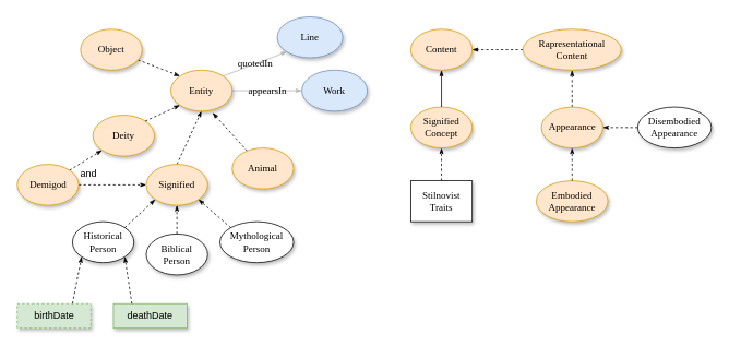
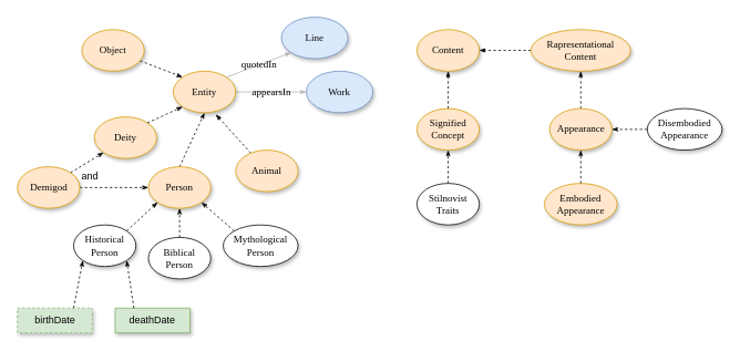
- <mxCell id="9" value="" style="edgeStyle=none;rounded=1;html=1;labelBackgroundColor=none;startArrow=none;startFill=0;startSize=5;endArrow=classicThin;endFill=1;endSize=5;jettySize=auto;orthogonalLoop=1;strokeColor=#000000;strokeWidth=1;fontFamily=Verdana;fontSize=12;exitX=0.5;exitY=0;exitDx=0;exitDy=0;entryX=0.5;entryY=1;entryDx=0;entryDy=0;dashed=0;" parent="1" source="8" target="12" edge="1"><mxGeometry relative="1" as="geometry" /></mxCell>
+ <mxCell id="9" value="" style="edgeStyle=none;rounded=1;html=1;labelBackgroundColor=none;startArrow=none;startFill=0;startSize=5;endArrow=classicThin;endFill=1;endSize=5;jettySize=auto;orthogonalLoop=1;strokeColor=#000000;strokeWidth=1;fontFamily=Verdana;fontSize=12;exitX=0.5;exitY=0;exitDx=0;exitDy=0;entryX=0.5;entryY=1;entryDx=0;entryDy=0;dashed=1;" parent="1" source="8" target="12" edge="1"><mxGeometry relative="1" as="geometry" /></mxCell>
- <mxCell id="18" value="&lt;span&gt;Signified&lt;br&gt;&lt;/span&gt;" style="ellipse;whiteSpace=wrap;html=1;rounded=0;shadow=1;comic=0;labelBackgroundColor=none;strokeWidth=1;fontFamily=Verdana;fontSize=12;align=center;fillColor=#ffe6cc;strokeColor=#d79b00;" parent="1" vertex="1"><mxGeometry x="178" y="200" width="75" height="50" as="geometry" /></mxCell>
+ <mxCell id="18" value="&lt;span&gt;Person&lt;br&gt;&lt;/span&gt;" style="ellipse;whiteSpace=wrap;html=1;rounded=0;shadow=1;comic=0;labelBackgroundColor=none;strokeWidth=1;fontFamily=Verdana;fontSize=12;align=center;fillColor=#ffe6cc;strokeColor=#d79b00;" parent="1" vertex="1"><mxGeometry x="178" y="200" width="75" height="50" as="geometry" /></mxCell>
- <mxCell id="10" value="&lt;span&gt;Stilnovist&lt;br&gt;Traits&lt;br&gt;&lt;/span&gt;" style="whiteSpace=wrap;html=1;shadow=1;comic=0;labelBackgroundColor=none;strokeWidth=1;fontFamily=Verdana;fontSize=12;align=center;rounded=0;" parent="1" vertex="1"><mxGeometry x="501" y="220" width="75" height="50" as="geometry" /></mxCell>
+ <mxCell id="10" value="&lt;span&gt;Stilnovist&lt;br&gt;Traits&lt;br&gt;&lt;/span&gt;" style="ellipse;whiteSpace=wrap;html=1;rounded=0;shadow=1;comic=0;labelBackgroundColor=none;strokeWidth=1;fontFamily=Verdana;fontSize=12;align=center;" parent="1" vertex="1"><mxGeometry x="501" y="220" width="75" height="50" as="geometry" /></mxCell>
